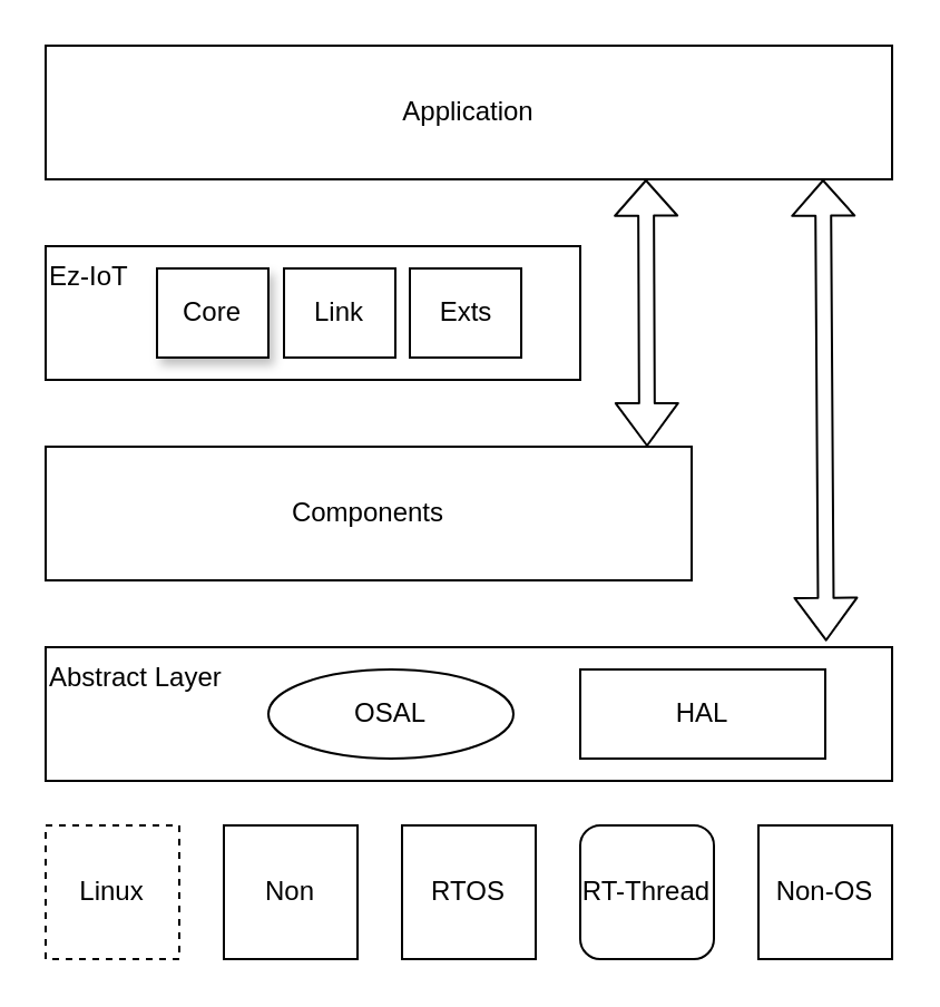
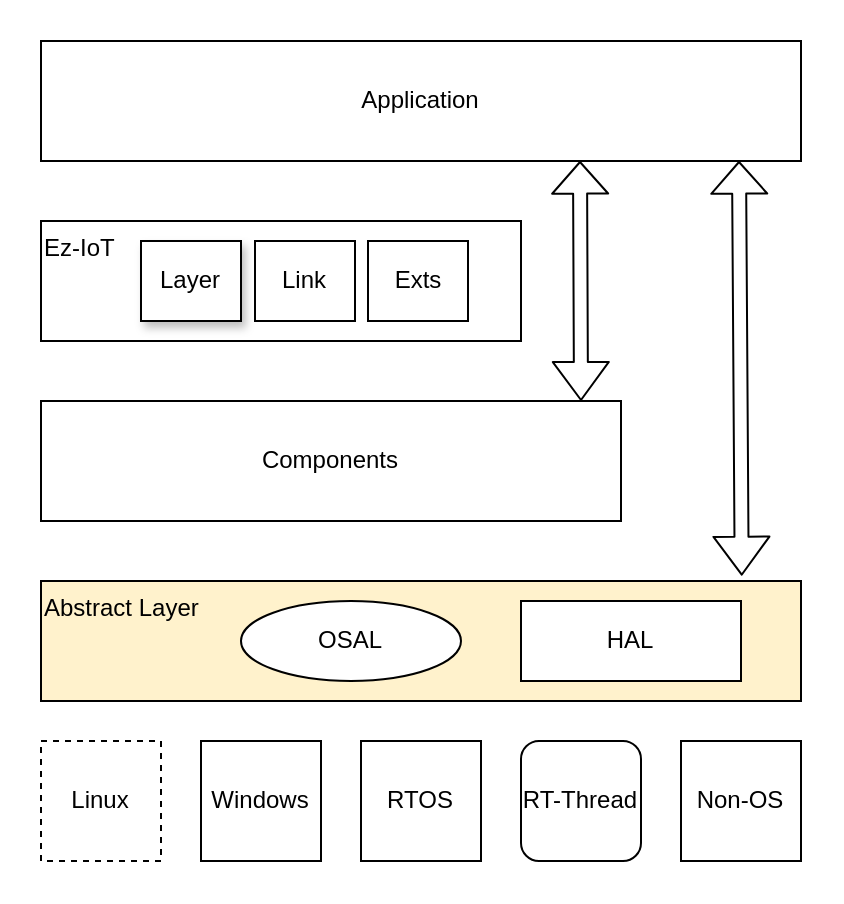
- <mxCell id="8" value="Core" style="rounded=0;whiteSpace=wrap;html=1;align=center;verticalAlign=middle;shadow=1;" vertex="1" parent="1"><mxGeometry x="70" y="120" width="50" height="40" as="geometry" /></mxCell>
+ <mxCell id="8" value="Layer" style="rounded=0;whiteSpace=wrap;html=1;align=center;verticalAlign=middle;shadow=1;" vertex="1" parent="1"><mxGeometry x="70" y="120" width="50" height="40" as="geometry" /></mxCell>
- <mxCell id="3" value="Abstract Layer" style="rounded=0;whiteSpace=wrap;html=1;align=left;verticalAlign=top;" vertex="1" parent="1"><mxGeometry x="20" y="290" width="380" height="60" as="geometry" /></mxCell>
+ <mxCell id="3" value="Abstract Layer" style="rounded=0;whiteSpace=wrap;html=1;align=left;verticalAlign=top;fillColor=#fff2cc;" vertex="1" parent="1"><mxGeometry x="20" y="290" width="380" height="60" as="geometry" /></mxCell>
- <mxCell id="12" value="Non" style="rounded=0;whiteSpace=wrap;html=1;align=center;verticalAlign=middle;" vertex="1" parent="1"><mxGeometry x="100" y="370" width="60" height="60" as="geometry" /></mxCell>
+ <mxCell id="12" value="Windows" style="rounded=0;whiteSpace=wrap;html=1;align=center;verticalAlign=middle;" vertex="1" parent="1"><mxGeometry x="100" y="370" width="60" height="60" as="geometry" /></mxCell>
